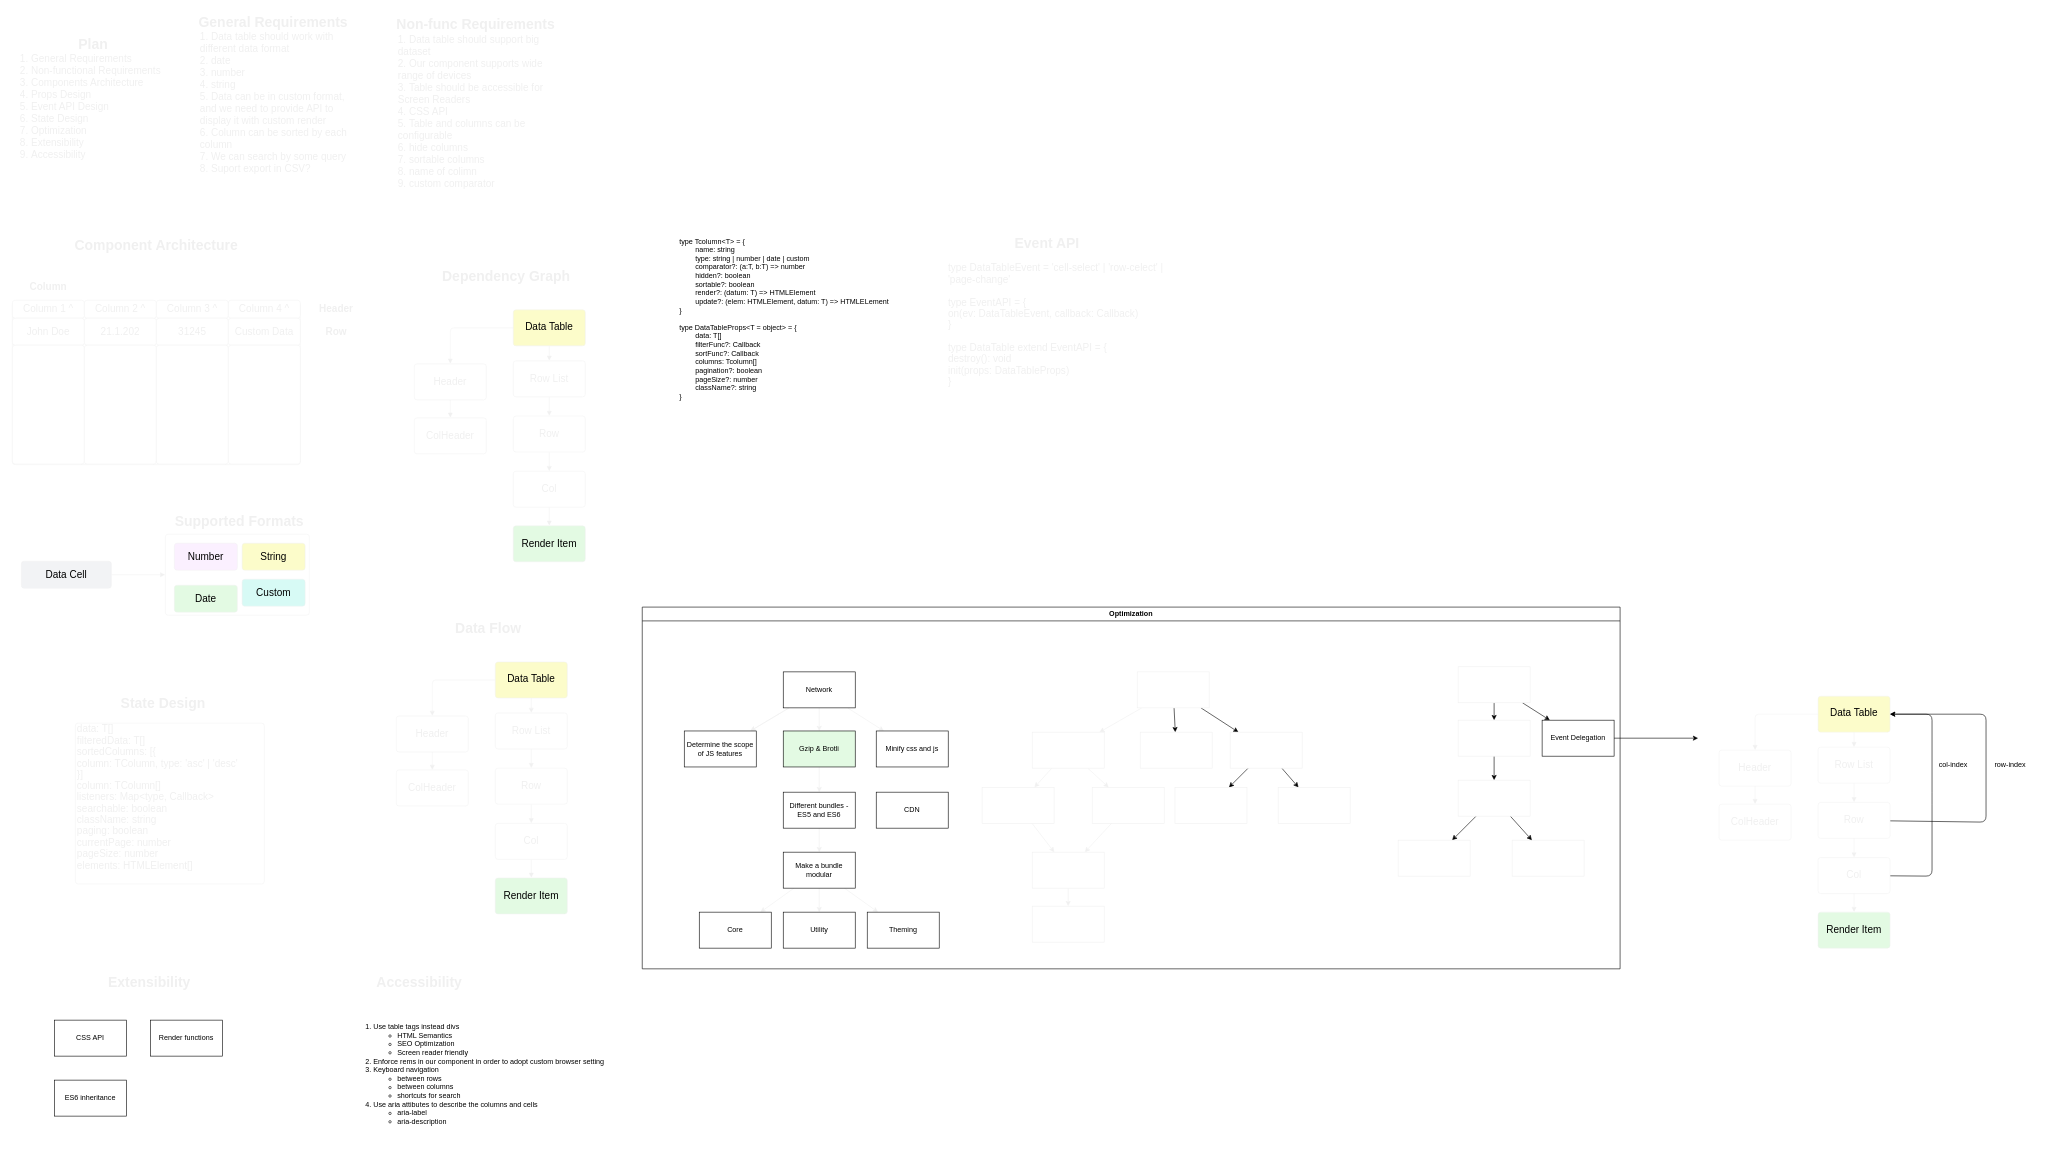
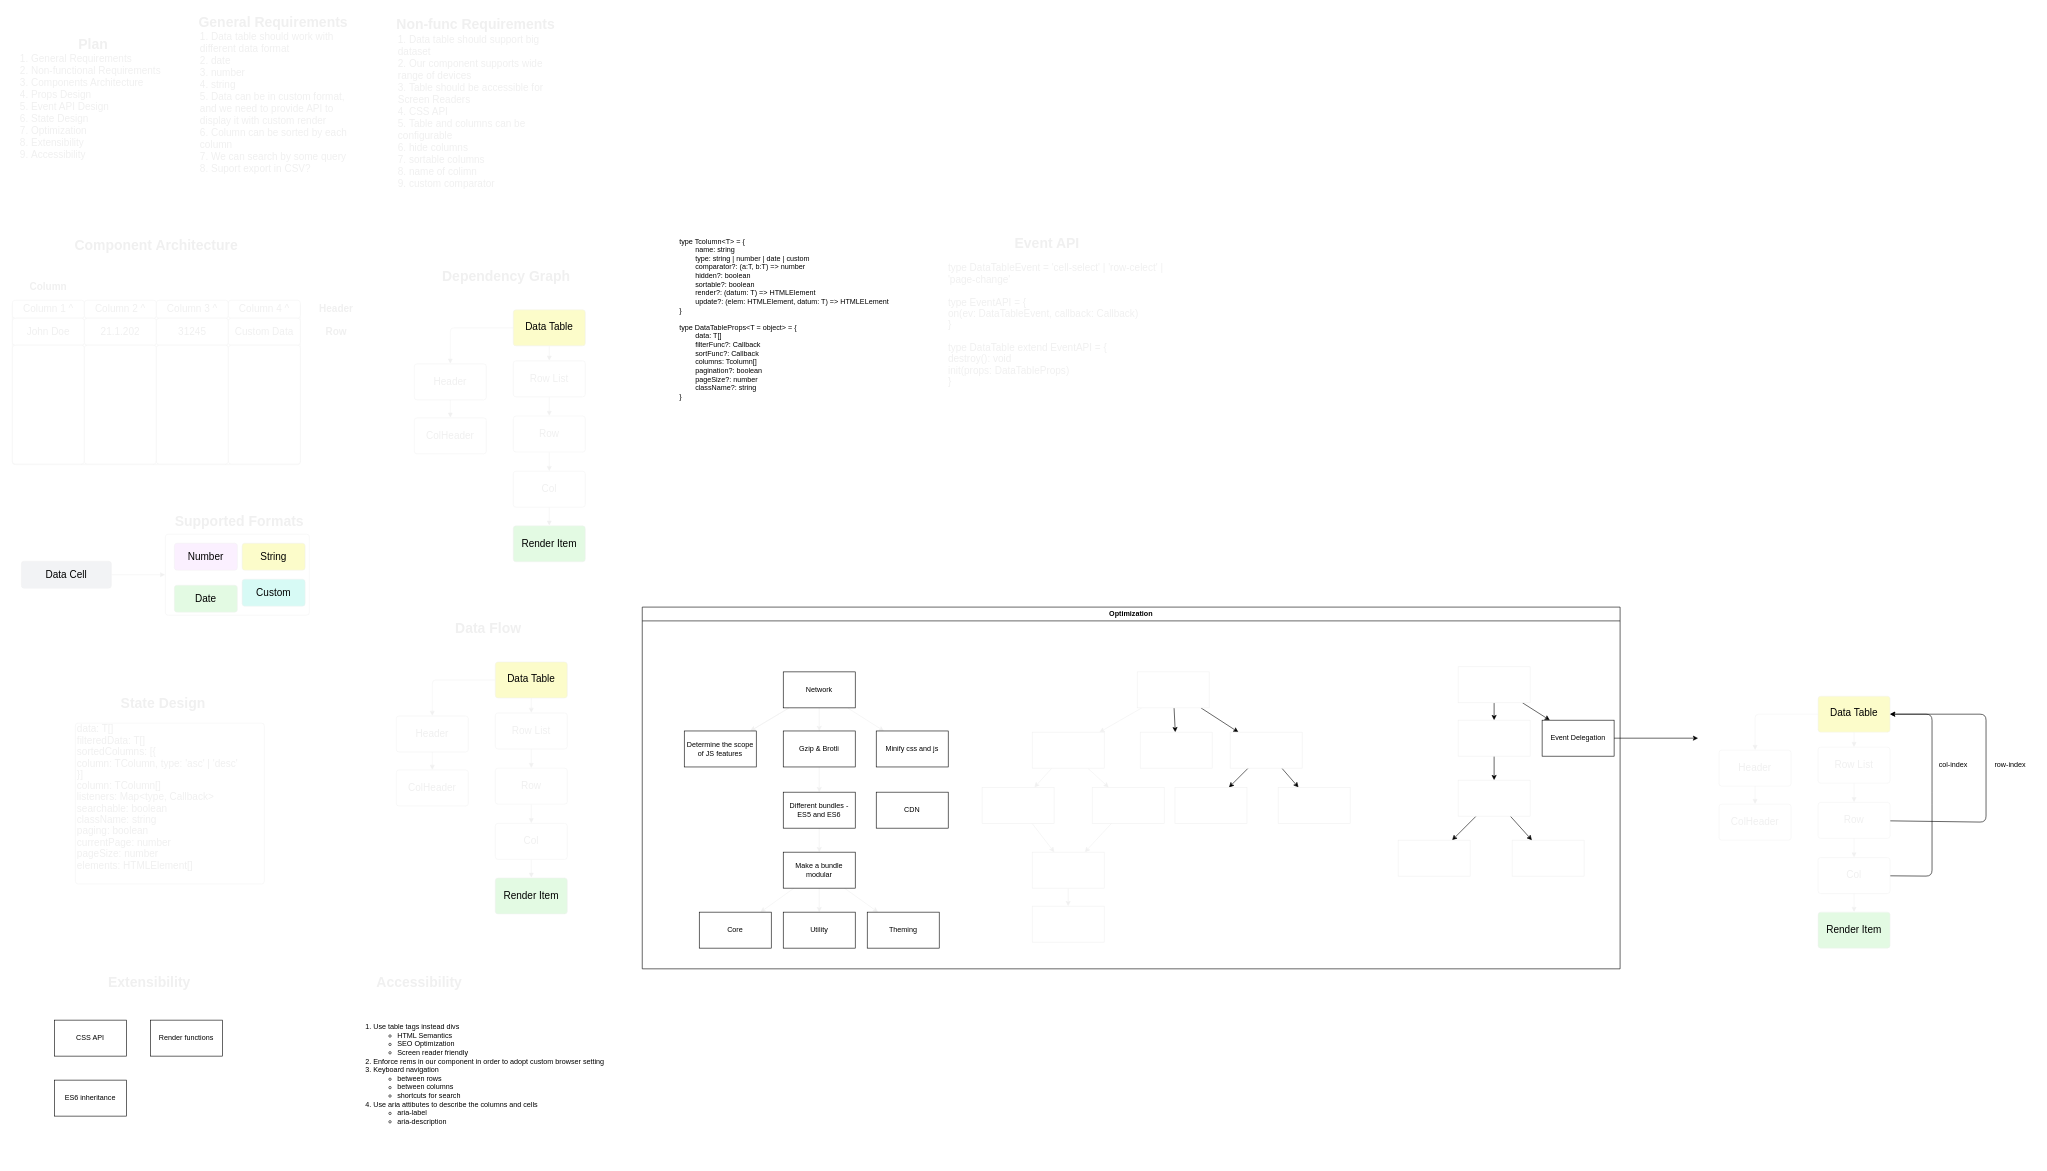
- <mxCell id="76" value="Gzip &amp;amp; Brotli" style="rounded=0;whiteSpace=wrap;html=1;labelBackgroundColor=none;fillColor=#e3fae3;" vertex="1" parent="1"><mxGeometry x="1305" y="1218" width="120" height="60" as="geometry" /></mxCell>
+ <mxCell id="76" value="Gzip &amp;amp; Brotli" style="rounded=0;whiteSpace=wrap;html=1;labelBackgroundColor=none;" vertex="1" parent="1"><mxGeometry x="1305" y="1218" width="120" height="60" as="geometry" /></mxCell>
